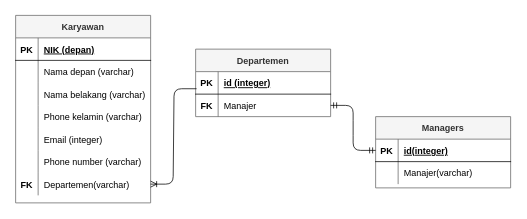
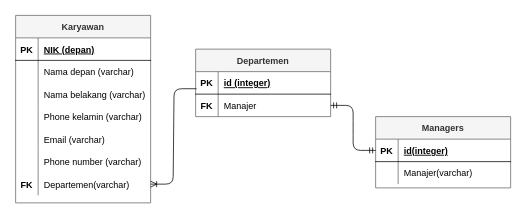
- <mxCell id="17" value="Email (integer)" style="shape=partialRectangle;connectable=0;fillColor=none;top=0;left=0;bottom=0;right=0;align=left;spacingLeft=6;overflow=hidden;" vertex="1" parent="15"><mxGeometry x="30" width="150" height="30" as="geometry" /></mxCell>
+ <mxCell id="17" value="Email (varchar)" style="shape=partialRectangle;connectable=0;fillColor=none;top=0;left=0;bottom=0;right=0;align=left;spacingLeft=6;overflow=hidden;" vertex="1" parent="15"><mxGeometry x="30" width="150" height="30" as="geometry" /></mxCell>
